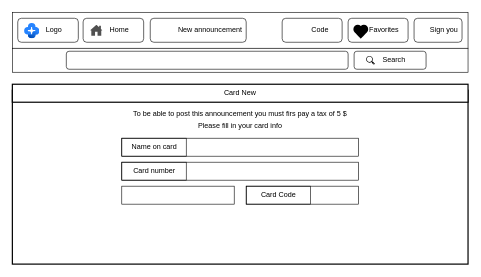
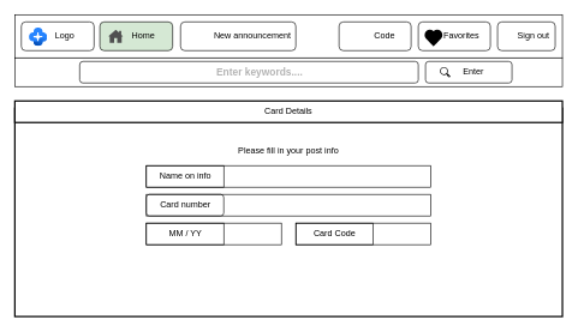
- <mxCell id="20" value="Home" style="rounded=1;whiteSpace=wrap;html=1;spacingLeft=20;" vertex="1" parent="19"><mxGeometry width="101" height="40" as="geometry" /></mxCell>
+ <mxCell id="20" value="Home" style="rounded=1;whiteSpace=wrap;html=1;spacingLeft=20;fillColor=#d5e8d4;" vertex="1" parent="19"><mxGeometry width="101" height="40" as="geometry" /></mxCell>
- <mxCell id="36" value="Sign you" style="rounded=1;whiteSpace=wrap;html=1;spacingLeft=20;" vertex="1" parent="35"><mxGeometry width="80" height="40" as="geometry" /></mxCell>
+ <mxCell id="36" value="Sign out" style="rounded=1;whiteSpace=wrap;html=1;spacingLeft=20;" vertex="1" parent="35"><mxGeometry width="80" height="40" as="geometry" /></mxCell>
+ <mxCell id="38" value="Enter keywords...." style="text;html=1;strokeColor=none;fillColor=none;align=center;verticalAlign=middle;whiteSpace=wrap;rounded=0;fontColor=#B3B3B3;fontStyle=1;fontSize=14;" vertex="1" parent="1"><mxGeometry x="250" y="90" width="220" height="20" as="geometry" /></mxCell>
- <mxCell id="17" value="&amp;nbsp; &amp;nbsp; Search" style="rounded=1;whiteSpace=wrap;html=1;" vertex="1" parent="1"><mxGeometry x="590" y="85" width="120" height="30" as="geometry" /></mxCell>
+ <mxCell id="17" value="&amp;nbsp; &amp;nbsp; Enter" style="rounded=1;whiteSpace=wrap;html=1;" vertex="1" parent="1"><mxGeometry x="590" y="85" width="120" height="30" as="geometry" /></mxCell>
- <mxCell id="3" value="Card New" style="rounded=0;whiteSpace=wrap;html=1;shadow=0;strokeWidth=2;" parent="1" vertex="1"><mxGeometry x="20" y="140" width="760" height="30" as="geometry" /></mxCell>
+ <mxCell id="3" value="Card Details" style="rounded=0;whiteSpace=wrap;html=1;shadow=0;strokeWidth=2;" parent="1" vertex="1"><mxGeometry x="20" y="140" width="760" height="30" as="geometry" /></mxCell>
- <mxCell id="4" value="To be able to post this announcement you must firs pay a tax of 5 $" style="text;html=1;strokeColor=none;fillColor=none;align=center;verticalAlign=middle;whiteSpace=wrap;rounded=0;shadow=0;" parent="1" vertex="1"><mxGeometry x="145" y="180" width="510" height="20" as="geometry" /></mxCell>
- <mxCell id="5" value="Please fill in your card info" style="text;html=1;strokeColor=none;fillColor=none;align=center;verticalAlign=middle;whiteSpace=wrap;rounded=0;shadow=0;" parent="1" vertex="1"><mxGeometry x="145" y="200" width="510" height="20" as="geometry" /></mxCell>
+ <mxCell id="5" value="Please fill in your post info" style="text;html=1;strokeColor=none;fillColor=none;align=center;verticalAlign=middle;whiteSpace=wrap;rounded=0;shadow=0;" parent="1" vertex="1"><mxGeometry x="145" y="200" width="510" height="20" as="geometry" /></mxCell>
- <mxCell id="10" value="Name on card" style="rounded=0;whiteSpace=wrap;html=1;shadow=0;strokeWidth=1;fillColor=none;" parent="1" vertex="1"><mxGeometry x="202.5" y="230" width="107.5" height="30" as="geometry" /></mxCell>
+ <mxCell id="10" value="Name on info" style="rounded=0;whiteSpace=wrap;html=1;shadow=0;strokeWidth=1;fillColor=none;" parent="1" vertex="1"><mxGeometry x="202.5" y="230" width="107.5" height="30" as="geometry" /></mxCell>
- <mxCell id="11" value="Card number" style="rounded=0;whiteSpace=wrap;html=1;shadow=0;strokeWidth=1;fillColor=none;" parent="1" vertex="1"><mxGeometry x="202.5" y="270" width="107.5" height="30" as="geometry" /></mxCell>
+ <mxCell id="11" value="Card number" style="whiteSpace=wrap;html=1;shadow=0;strokeWidth=1;fillColor=none;rounded=1;" parent="1" vertex="1"><mxGeometry x="202.5" y="270" width="107.5" height="30" as="geometry" /></mxCell>
+ <mxCell id="12" value="MM / YY" style="rounded=0;whiteSpace=wrap;html=1;shadow=0;strokeWidth=1;fillColor=none;" parent="1" vertex="1"><mxGeometry x="202.5" y="310" width="107.5" height="30" as="geometry" /></mxCell>
